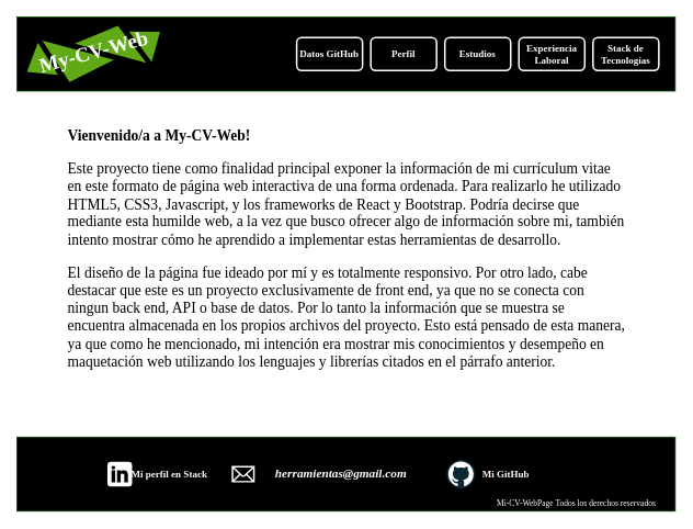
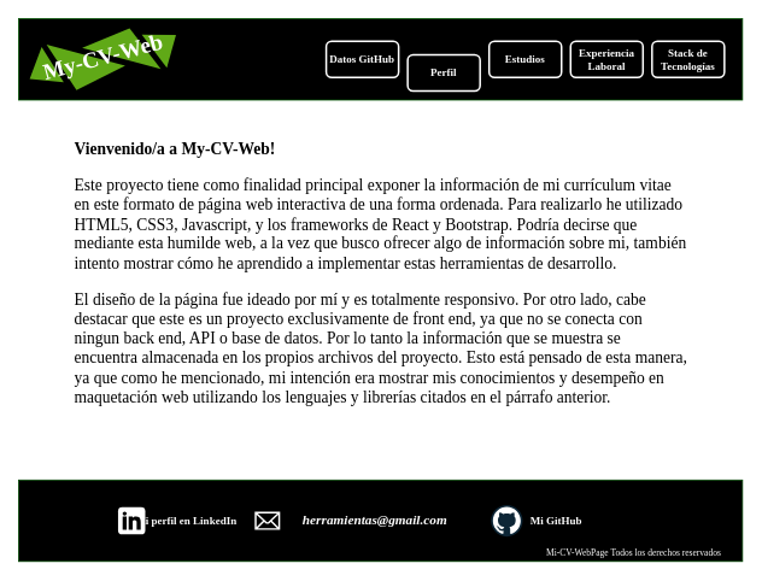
- <mxCell id="5" value="Perfil" style="rounded=1;whiteSpace=wrap;html=1;fillColor=#000000;strokeColor=#FFFFFF;fontStyle=1;fontSize=12;fontColor=#FFFFFF;shadow=0;strokeWidth=2;align=center;verticalAlign=middle;fontFamily=Comic Sans MS;" parent="1" vertex="1"><mxGeometry x="450" y="45" width="80" height="40" as="geometry" /></mxCell>
+ <mxCell id="5" value="Perfil" style="rounded=1;whiteSpace=wrap;html=1;fillColor=#000000;strokeColor=#FFFFFF;fontStyle=1;fontSize=12;fontColor=#FFFFFF;shadow=0;strokeWidth=2;align=center;verticalAlign=middle;fontFamily=Comic Sans MS;" parent="1" vertex="1"><mxGeometry x="450" y="60" width="80" height="40" as="geometry" /></mxCell>
- <mxCell id="9" value="Mi perfil en Stack" style="text;html=1;align=center;verticalAlign=middle;whiteSpace=wrap;rounded=0;fontColor=#FFFFFF;fontStyle=1;fontFamily=Comic Sans MS;" parent="1" vertex="1"><mxGeometry x="148" y="560" width="115" height="30" as="geometry" /></mxCell>
+ <mxCell id="9" value="Mi perfil en LinkedIn" style="text;html=1;align=center;verticalAlign=middle;whiteSpace=wrap;rounded=0;fontColor=#FFFFFF;fontStyle=1;fontFamily=Comic Sans MS;" parent="1" vertex="1"><mxGeometry x="148" y="560" width="115" height="30" as="geometry" /></mxCell>
